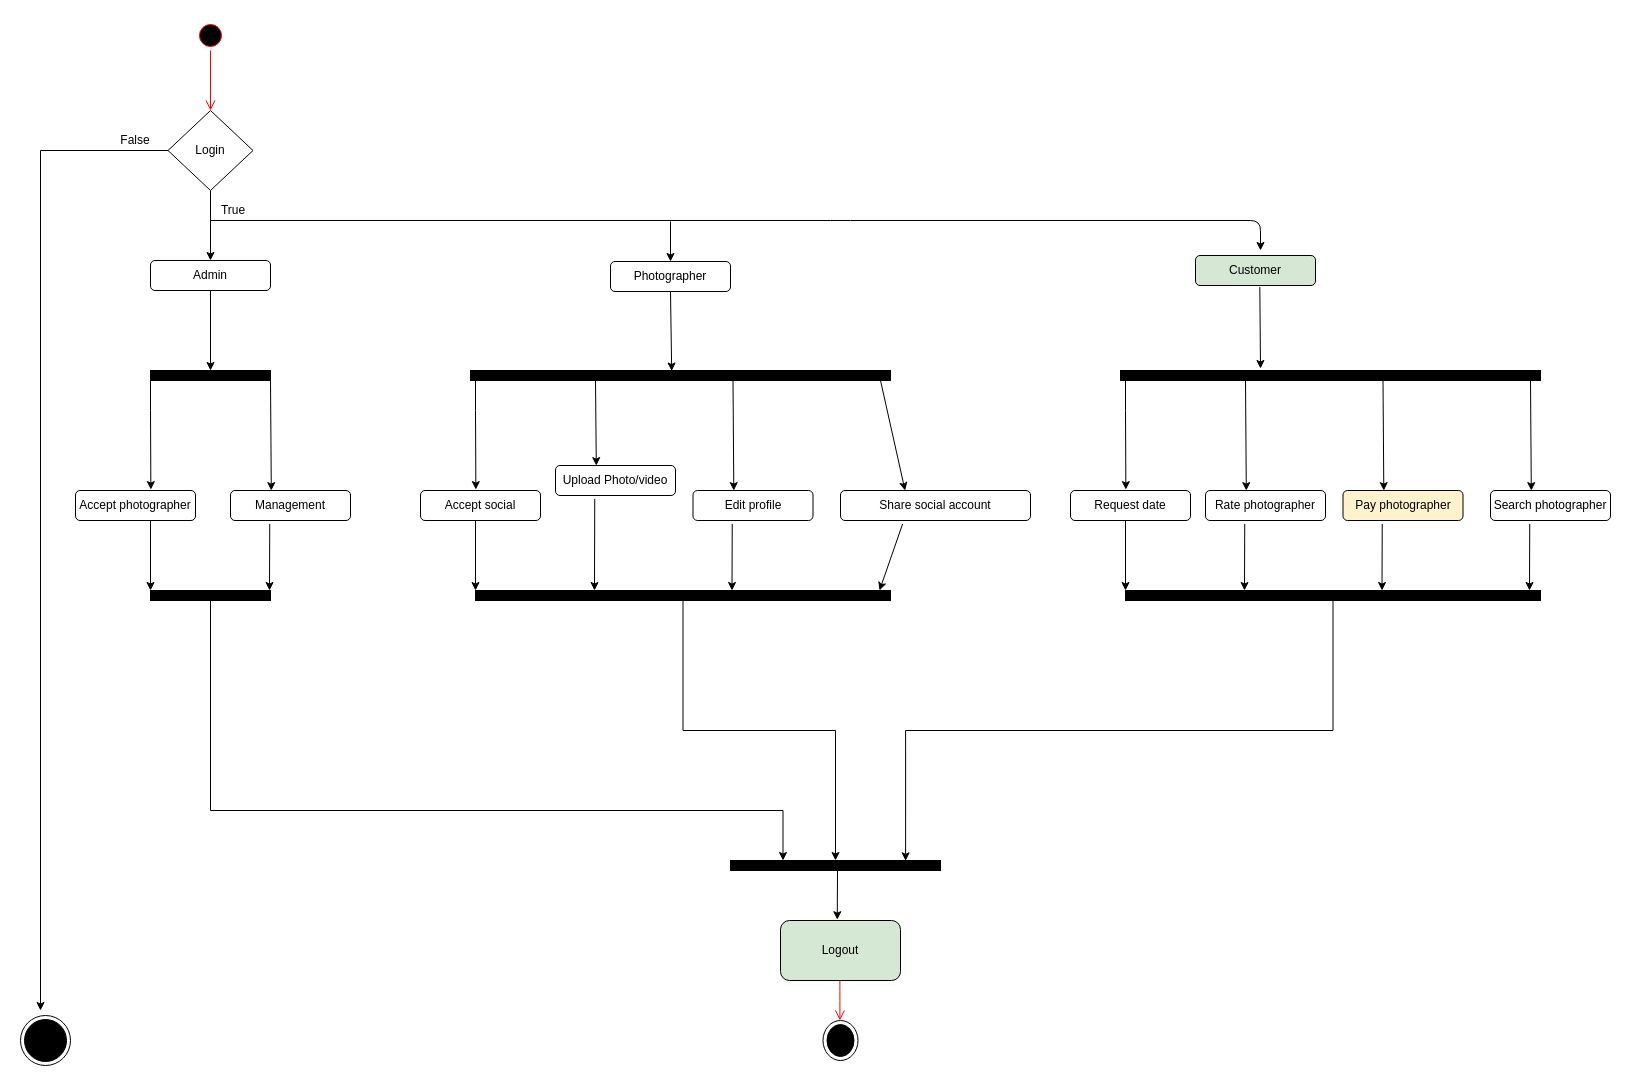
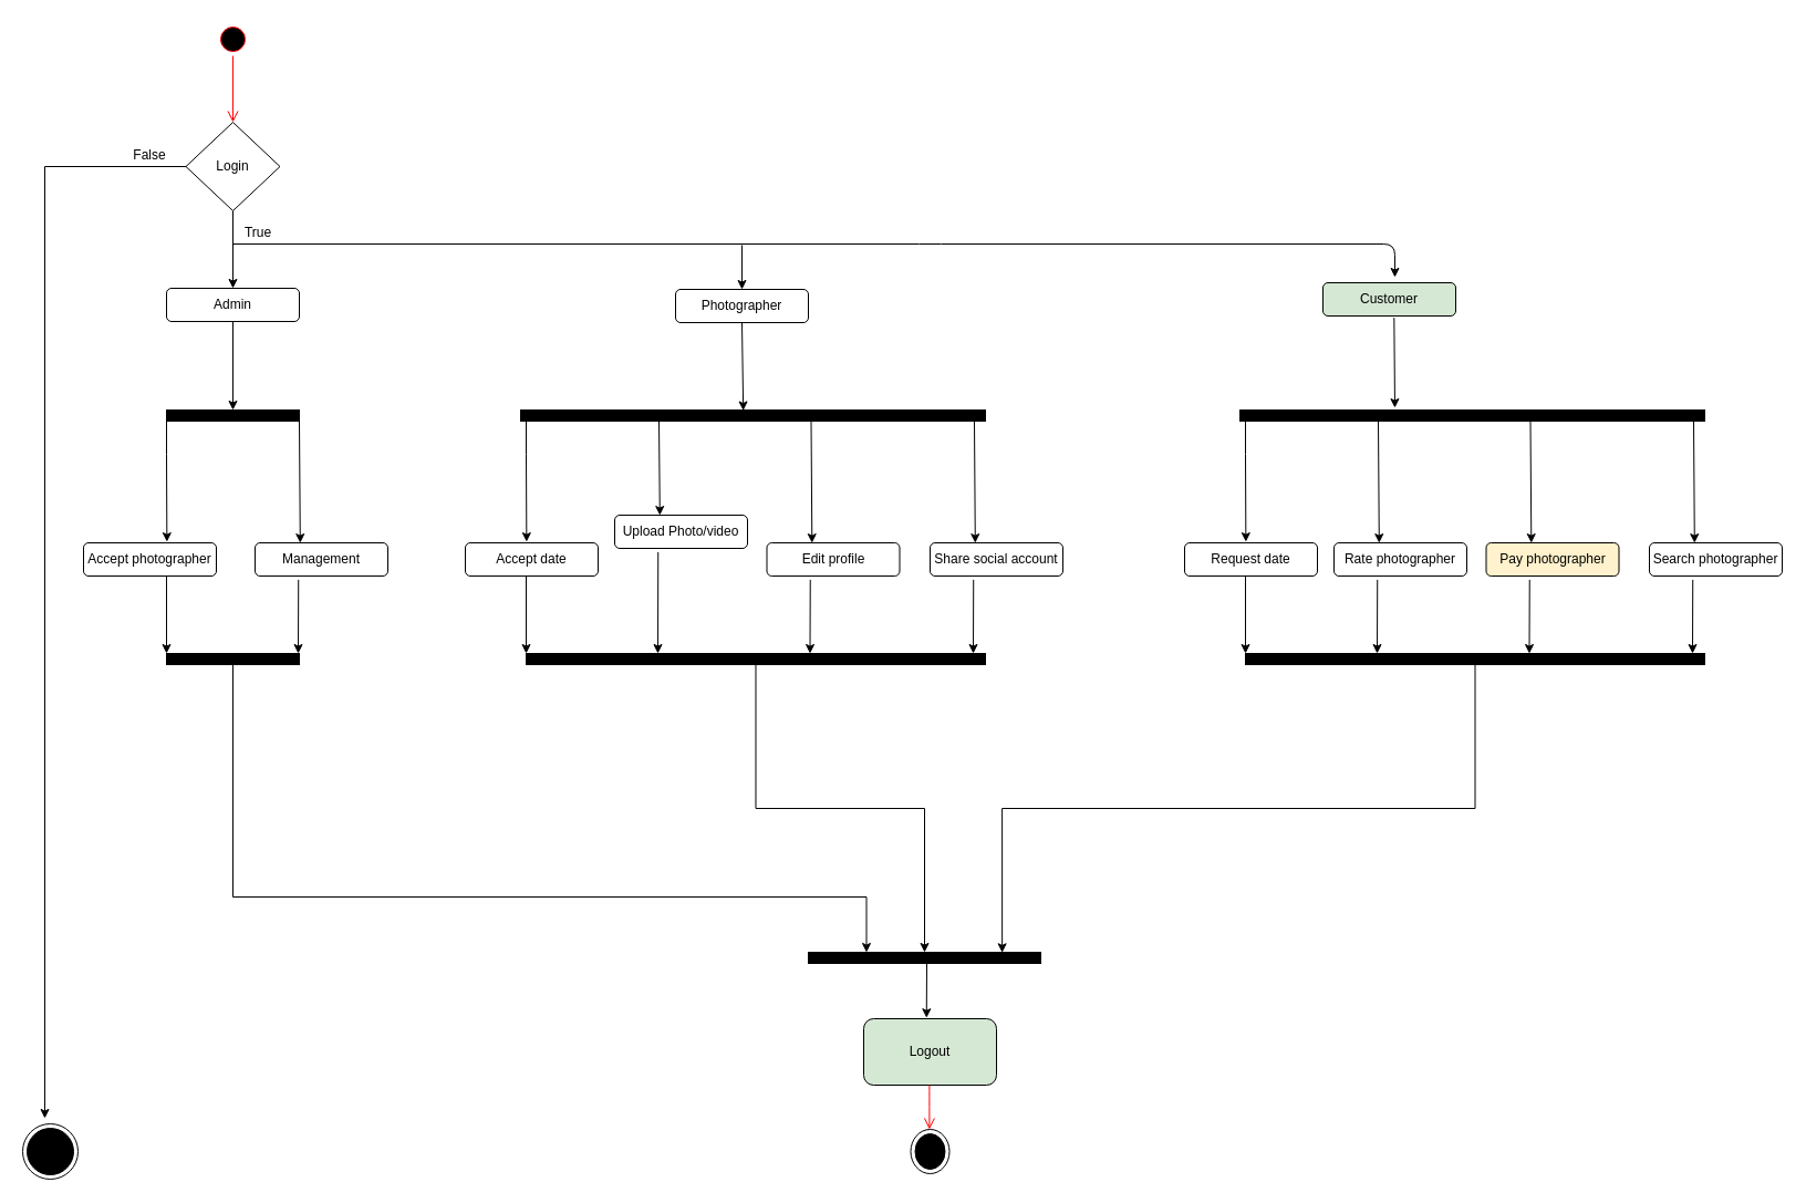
- <mxCell id="44" value="Accept social" style="rounded=1;whiteSpace=wrap;html=1;" parent="1" vertex="1"><mxGeometry x="420" y="490" width="120" height="30" as="geometry" /></mxCell>
+ <mxCell id="44" value="Accept date" style="rounded=1;whiteSpace=wrap;html=1;" parent="1" vertex="1"><mxGeometry x="420" y="490" width="120" height="30" as="geometry" /></mxCell>
- <mxCell id="54" value="Share social account" style="rounded=1;whiteSpace=wrap;html=1;" parent="1" vertex="1"><mxGeometry x="840" y="490" width="190" height="30" as="geometry" /></mxCell>
+ <mxCell id="54" value="Share social account" style="rounded=1;whiteSpace=wrap;html=1;" parent="1" vertex="1"><mxGeometry x="840" y="490" width="120" height="30" as="geometry" /></mxCell>
